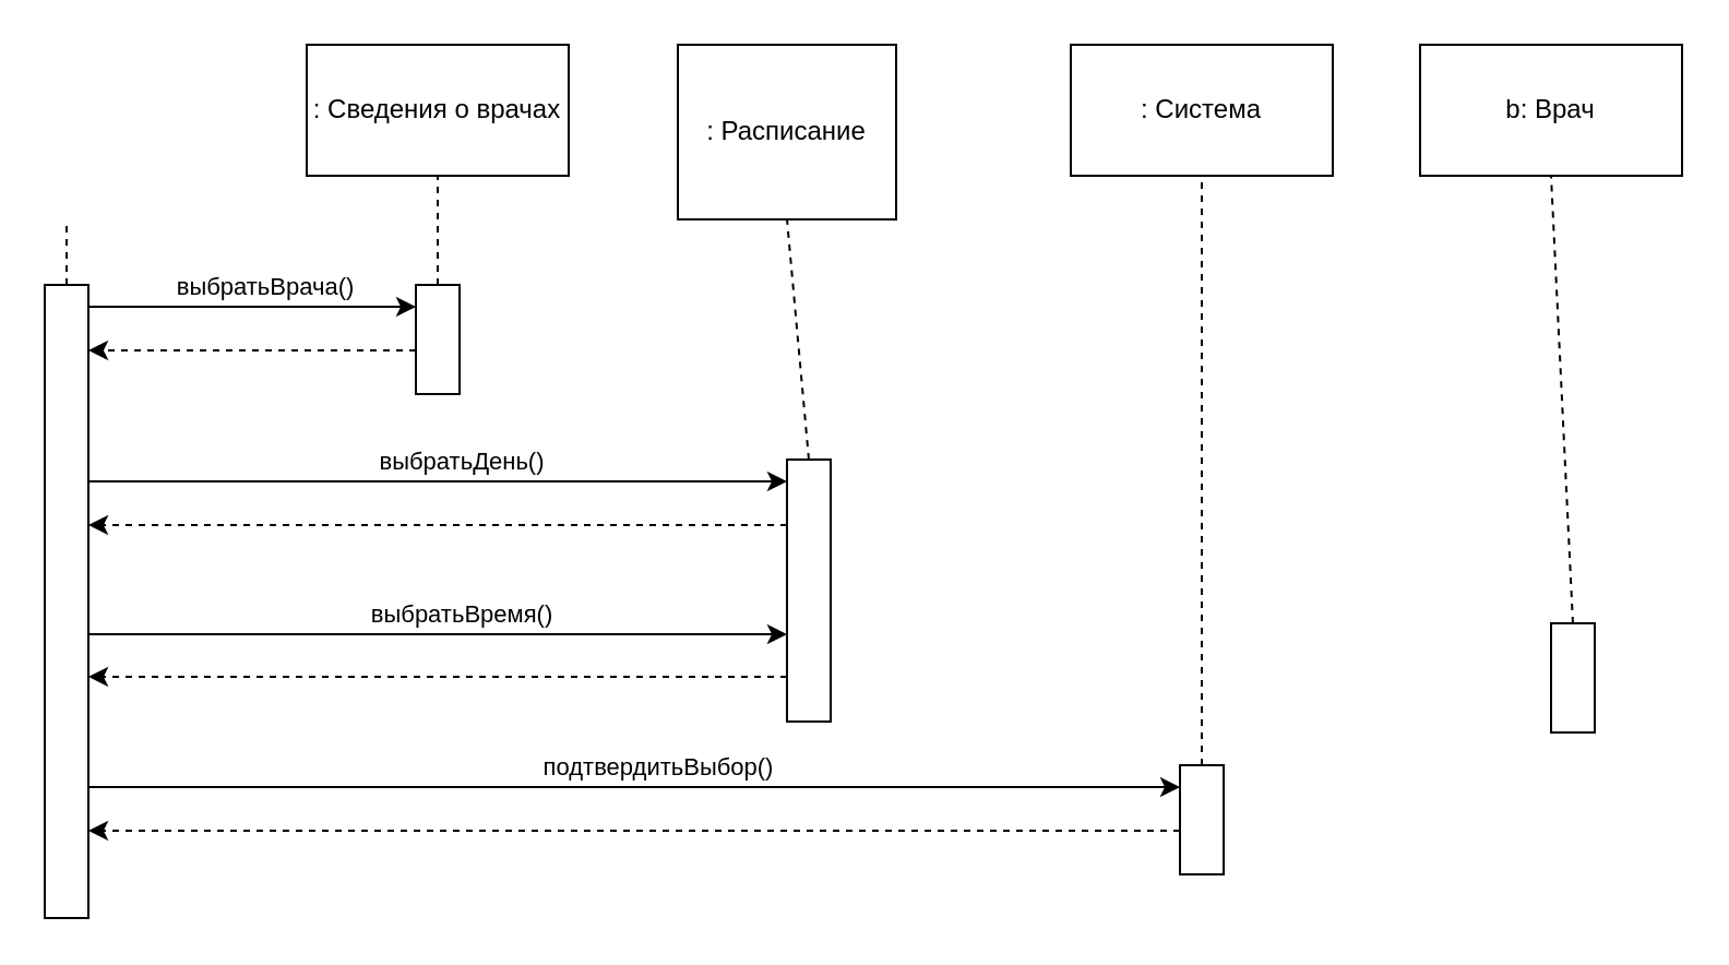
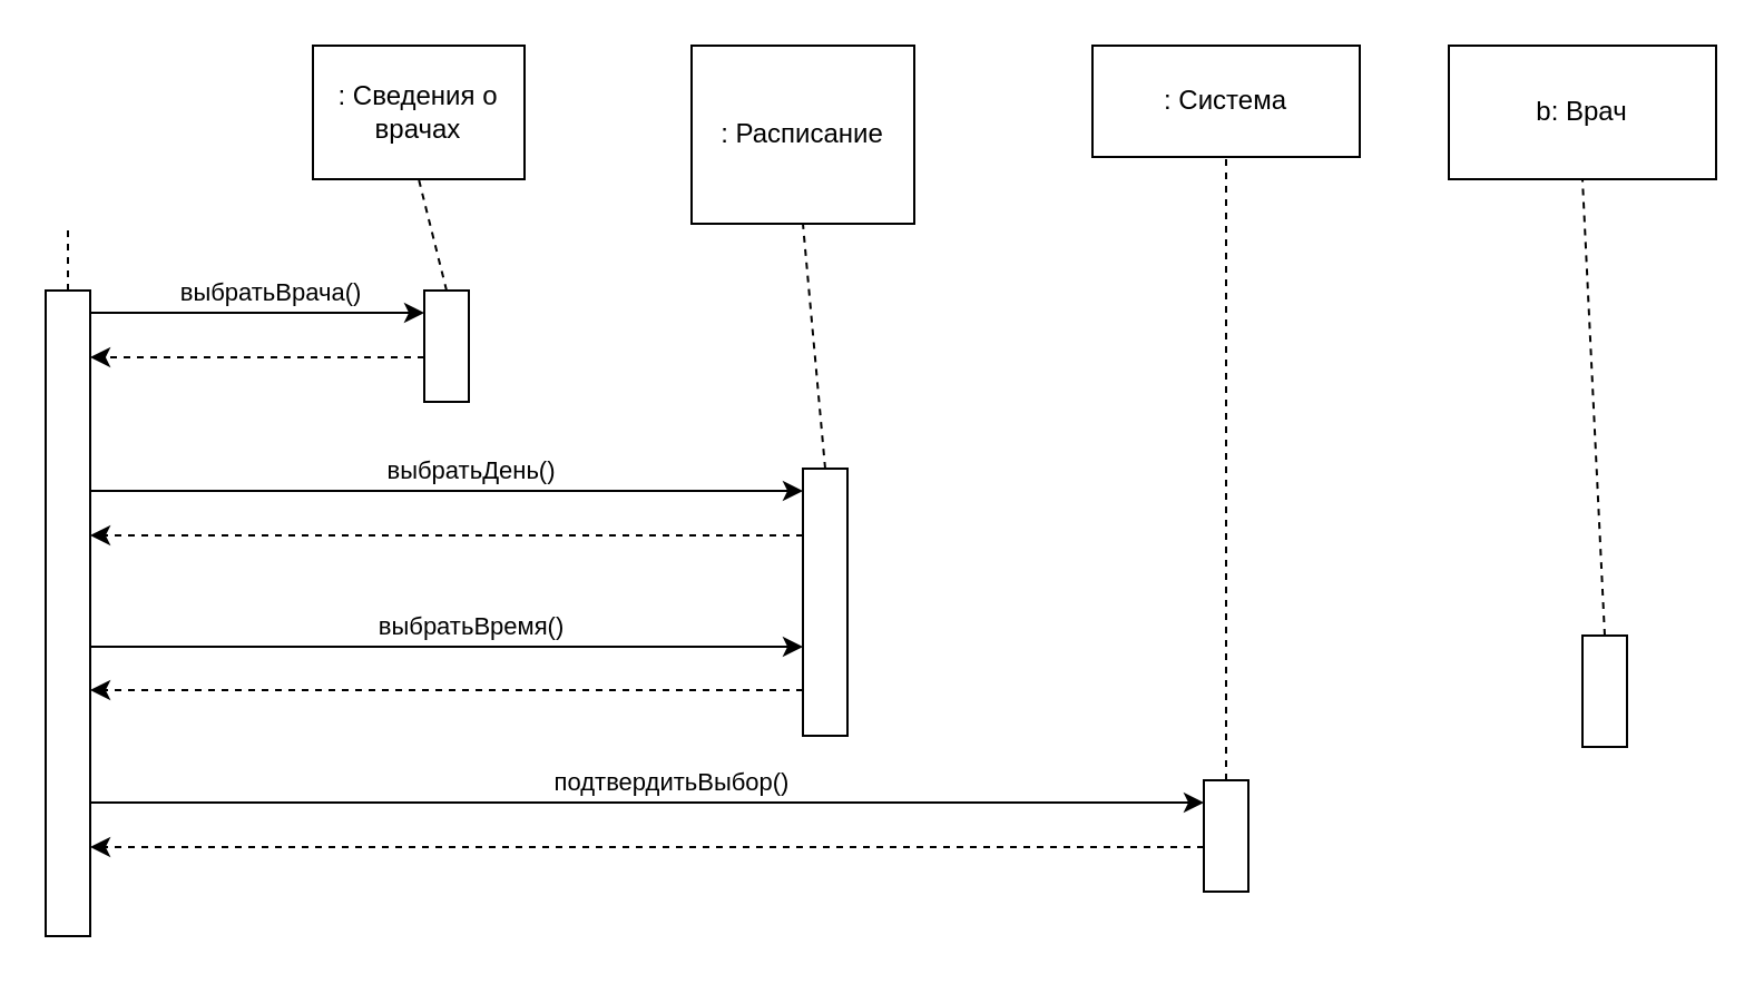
- <mxCell id="4" value=": Сведения о врачах" style="rounded=0;whiteSpace=wrap;html=1;" vertex="1" parent="1"><mxGeometry x="140" y="20" width="120" height="60" as="geometry" /></mxCell>
+ <mxCell id="4" value=": Сведения о врачах" style="rounded=0;whiteSpace=wrap;html=1;" vertex="1" parent="1"><mxGeometry x="140" y="20" width="95" height="60" as="geometry" /></mxCell>
- <mxCell id="2" value=": Система" style="rounded=0;whiteSpace=wrap;html=1;" vertex="1" parent="1"><mxGeometry x="490" y="20" width="120" height="60" as="geometry" /></mxCell>
+ <mxCell id="2" value=": Система" style="rounded=0;whiteSpace=wrap;html=1;" vertex="1" parent="1"><mxGeometry x="490" y="20" width="120" height="50" as="geometry" /></mxCell>
